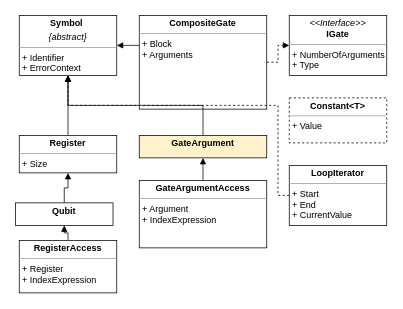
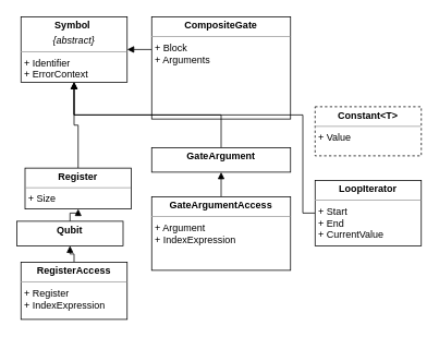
- <mxCell id="9" value="&lt;p style=&quot;margin:0px;margin-top:4px;text-align:center;&quot;&gt;&lt;i&gt;&amp;lt;&amp;lt;Interface&amp;gt;&amp;gt;&lt;/i&gt;&lt;br&gt;&lt;b&gt;IGate&lt;/b&gt;&lt;/p&gt;&lt;hr size=&quot;1&quot;&gt;&lt;p style=&quot;margin:0px;margin-left:4px;&quot;&gt;+ NumberOfArguments&lt;br&gt;+ Type&lt;/p&gt;&lt;p style=&quot;margin:0px;margin-left:4px;&quot;&gt;&lt;br&gt;&lt;/p&gt;" style="verticalAlign=top;align=left;overflow=fill;fontSize=12;fontFamily=Helvetica;html=1;" parent="1" vertex="1"><mxGeometry x="385" width="130" height="80" as="geometry" y="20" /></mxCell>
- <mxCell id="11" style="edgeStyle=orthogonalEdgeStyle;rounded=0;html=1;entryX=0;entryY=0.5;entryDx=0;entryDy=0;dashed=1;endArrow=block;endFill=1;" parent="1" source="12" target="9" edge="1"><mxGeometry relative="1" as="geometry" /></mxCell>
- <mxCell id="17" style="edgeStyle=orthogonalEdgeStyle;rounded=0;html=1;entryX=0.5;entryY=1;entryDx=0;entryDy=0;endArrow=block;endFill=1;dashed=1;" parent="1" source="18" target="2" edge="1"><mxGeometry relative="1" as="geometry"><Array as="points"><mxPoint x="370" y="260" /><mxPoint x="370" y="140" /><mxPoint x="90" y="140" /></Array></mxGeometry></mxCell>
+ <mxCell id="17" style="edgeStyle=orthogonalEdgeStyle;rounded=0;html=1;entryX=0.5;entryY=1;entryDx=0;entryDy=0;endArrow=block;endFill=1;" parent="1" source="18" target="2" edge="1"><mxGeometry relative="1" as="geometry"><Array as="points"><mxPoint x="370" y="260" /><mxPoint x="370" y="140" /><mxPoint x="90" y="140" /></Array></mxGeometry></mxCell>
- <mxCell id="14" value="&lt;p style=&quot;margin:0px;margin-top:4px;text-align:center;&quot;&gt;&lt;b&gt;GateArgument&lt;/b&gt;&lt;/p&gt;&lt;p style=&quot;margin:0px;margin-left:4px;&quot;&gt;&lt;br&gt;&lt;/p&gt;&lt;p style=&quot;margin:0px;margin-left:4px;&quot;&gt;&lt;br&gt;&lt;/p&gt;" style="verticalAlign=top;align=left;overflow=fill;fontSize=12;fontFamily=Helvetica;html=1;fillColor=#fff2cc;" parent="1" vertex="1"><mxGeometry x="185" y="180" width="170" height="30" as="geometry" /></mxCell>
+ <mxCell id="14" value="&lt;p style=&quot;margin:0px;margin-top:4px;text-align:center;&quot;&gt;&lt;b&gt;GateArgument&lt;/b&gt;&lt;/p&gt;&lt;p style=&quot;margin:0px;margin-left:4px;&quot;&gt;&lt;br&gt;&lt;/p&gt;&lt;p style=&quot;margin:0px;margin-left:4px;&quot;&gt;&lt;br&gt;&lt;/p&gt;" style="verticalAlign=top;align=left;overflow=fill;fontSize=12;fontFamily=Helvetica;html=1;" parent="1" vertex="1"><mxGeometry x="185" y="180" width="170" height="30" as="geometry" /></mxCell>
- <mxCell id="4" value="&lt;p style=&quot;margin:0px;margin-top:4px;text-align:center;&quot;&gt;&lt;b&gt;Register&lt;/b&gt;&lt;/p&gt;&lt;hr size=&quot;1&quot;&gt;&lt;p style=&quot;margin:0px;margin-left:4px;&quot;&gt;+ Size&lt;/p&gt;&lt;p style=&quot;margin:0px;margin-left:4px;&quot;&gt;&lt;br&gt;&lt;/p&gt;" style="verticalAlign=top;align=left;overflow=fill;fontSize=12;fontFamily=Helvetica;html=1;" parent="1" vertex="1"><mxGeometry y="180" width="130" height="50" as="geometry" x="25" /></mxCell>
+ <mxCell id="4" value="&lt;p style=&quot;margin:0px;margin-top:4px;text-align:center;&quot;&gt;&lt;b&gt;Register&lt;/b&gt;&lt;/p&gt;&lt;hr size=&quot;1&quot;&gt;&lt;p style=&quot;margin:0px;margin-left:4px;&quot;&gt;+ Size&lt;/p&gt;&lt;p style=&quot;margin:0px;margin-left:4px;&quot;&gt;&lt;br&gt;&lt;/p&gt;" style="verticalAlign=top;align=left;overflow=fill;fontSize=12;fontFamily=Helvetica;html=1;" parent="1" vertex="1"><mxGeometry x="30" y="205" width="130" height="50" as="geometry" /></mxCell>
